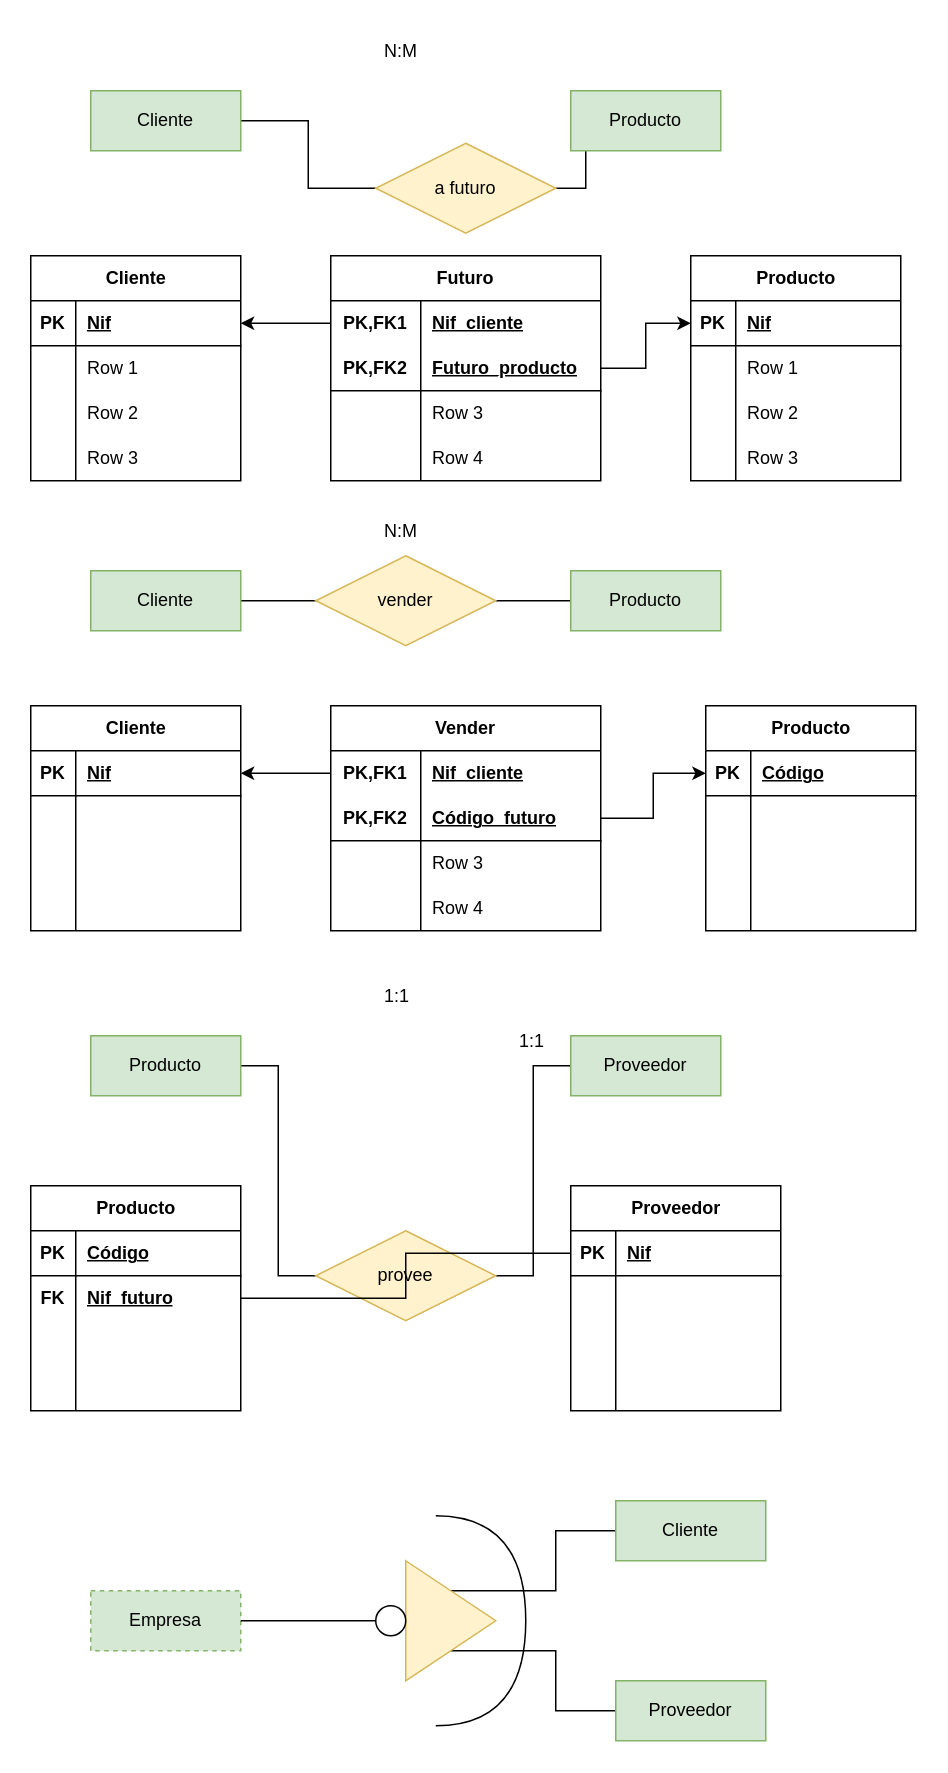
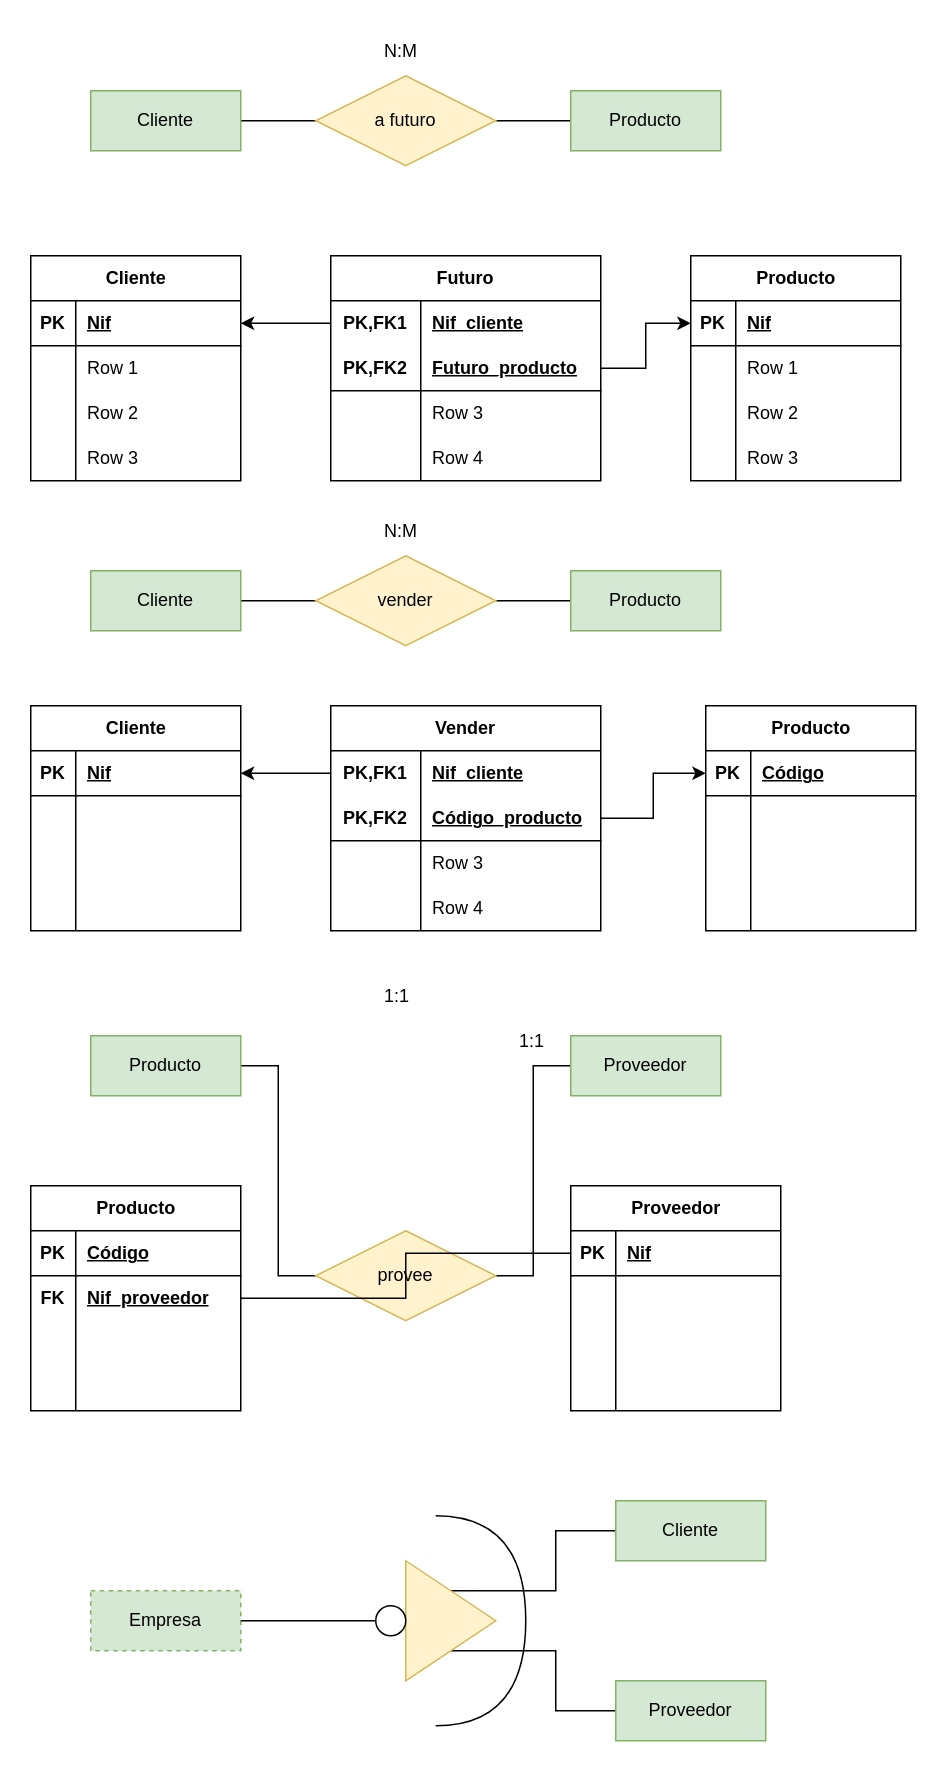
- <mxCell id="5" value="a futuro" style="shape=rhombus;perimeter=rhombusPerimeter;whiteSpace=wrap;html=1;align=center;fillColor=#fff2cc;strokeColor=#d6b656;" vertex="1" parent="1"><mxGeometry x="250" y="95" width="120" height="60" as="geometry" /></mxCell>
+ <mxCell id="5" value="a futuro" style="shape=rhombus;perimeter=rhombusPerimeter;whiteSpace=wrap;html=1;align=center;fillColor=#fff2cc;strokeColor=#d6b656;" vertex="1" parent="1"><mxGeometry x="210" y="50" width="120" height="60" as="geometry" /></mxCell>
- <mxCell id="87" value="Código_futuro" style="shape=partialRectangle;connectable=0;fillColor=none;top=0;left=0;bottom=0;right=0;align=left;spacingLeft=6;fontStyle=5;overflow=hidden;html=1;whiteSpace=wrap;" vertex="1" parent="85"><mxGeometry x="60" width="120" height="30" as="geometry"><mxRectangle width="120" height="30" as="alternateBounds" /></mxGeometry></mxCell>
+ <mxCell id="87" value="Código_producto" style="shape=partialRectangle;connectable=0;fillColor=none;top=0;left=0;bottom=0;right=0;align=left;spacingLeft=6;fontStyle=5;overflow=hidden;html=1;whiteSpace=wrap;" vertex="1" parent="85"><mxGeometry x="60" width="120" height="30" as="geometry"><mxRectangle width="120" height="30" as="alternateBounds" /></mxGeometry></mxCell>
- <mxCell id="108" value="&lt;u&gt;&lt;b&gt;Nif_futuro&lt;/b&gt;&lt;/u&gt;" style="shape=partialRectangle;connectable=0;fillColor=none;top=0;left=0;bottom=0;right=0;align=left;spacingLeft=6;overflow=hidden;whiteSpace=wrap;html=1;" vertex="1" parent="106"><mxGeometry x="30" width="110" height="30" as="geometry"><mxRectangle width="110" height="30" as="alternateBounds" /></mxGeometry></mxCell>
+ <mxCell id="108" value="&lt;u&gt;&lt;b&gt;Nif_proveedor&lt;/b&gt;&lt;/u&gt;" style="shape=partialRectangle;connectable=0;fillColor=none;top=0;left=0;bottom=0;right=0;align=left;spacingLeft=6;overflow=hidden;whiteSpace=wrap;html=1;" vertex="1" parent="106"><mxGeometry x="30" width="110" height="30" as="geometry"><mxRectangle width="110" height="30" as="alternateBounds" /></mxGeometry></mxCell>
